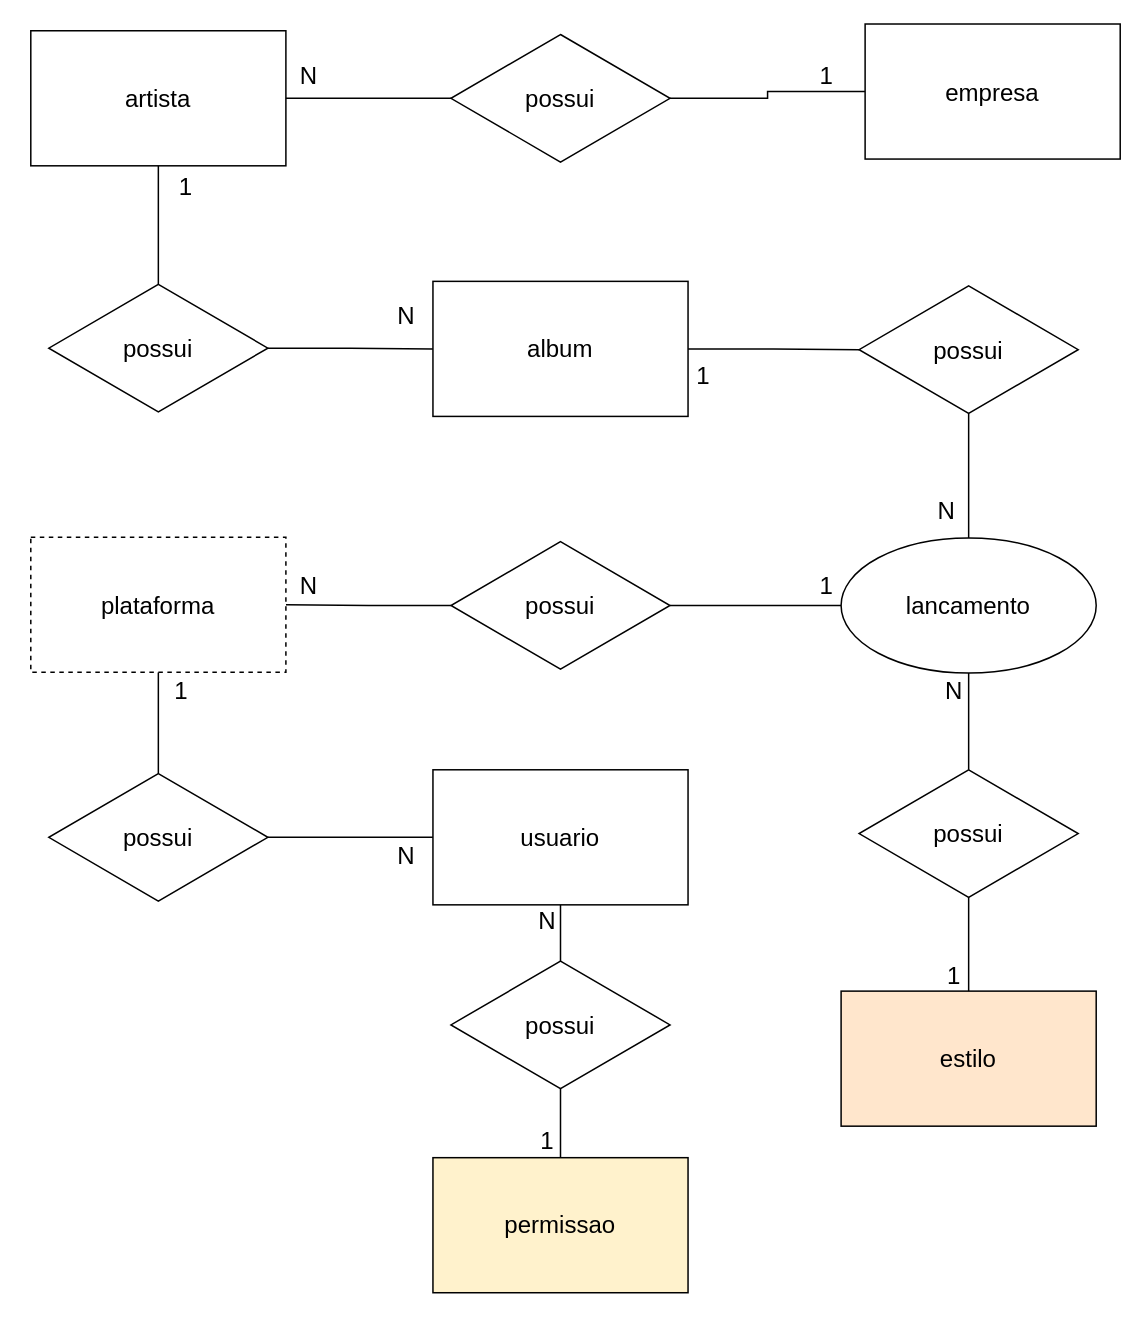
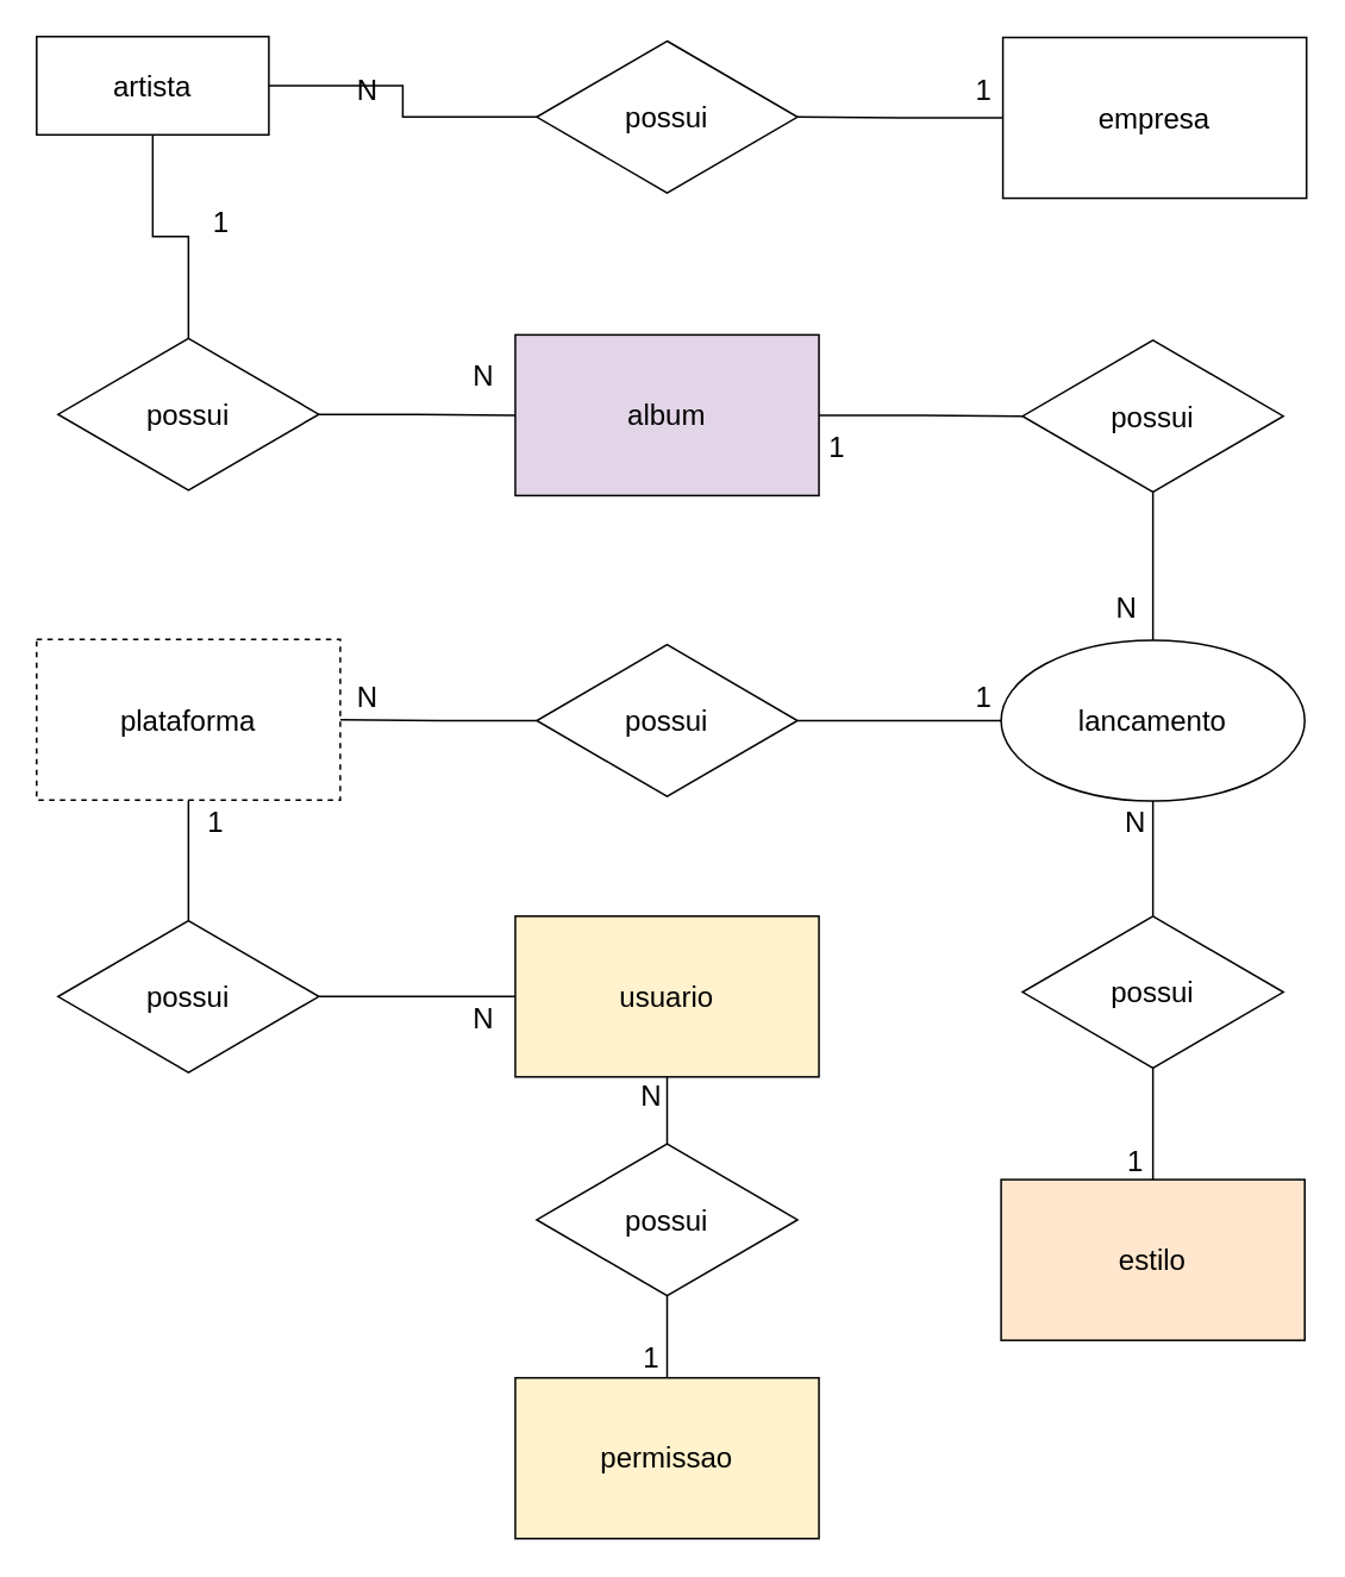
- <mxCell id="7" value="&lt;font style=&quot;font-size: 16px&quot;&gt;empresa&lt;/font&gt;" style="rounded=0;whiteSpace=wrap;html=1;" parent="1" vertex="1"><mxGeometry x="576" y="15.5" width="170" height="90" as="geometry" /></mxCell>
+ <mxCell id="7" value="&lt;font style=&quot;font-size: 16px&quot;&gt;empresa&lt;/font&gt;" style="rounded=0;whiteSpace=wrap;html=1;" parent="1" vertex="1"><mxGeometry x="561" y="20.5" width="170" height="90" as="geometry" /></mxCell>
- <mxCell id="3" value="&lt;font style=&quot;font-size: 16px&quot;&gt;artista&lt;/font&gt;" style="rounded=0;whiteSpace=wrap;html=1;" parent="1" vertex="1"><mxGeometry x="20" y="20" width="170" height="90" as="geometry" /></mxCell>
+ <mxCell id="3" value="&lt;font style=&quot;font-size: 16px&quot;&gt;artista&lt;/font&gt;" style="rounded=0;whiteSpace=wrap;html=1;" parent="1" vertex="1"><mxGeometry x="20" y="20" width="130" height="55" as="geometry" /></mxCell>
- <mxCell id="11" value="&lt;font style=&quot;font-size: 16px&quot;&gt;album&lt;/font&gt;" style="rounded=0;whiteSpace=wrap;html=1;" parent="1" vertex="1"><mxGeometry x="288" y="187" width="170" height="90" as="geometry" /></mxCell>
+ <mxCell id="11" value="&lt;font style=&quot;font-size: 16px&quot;&gt;album&lt;/font&gt;" style="rounded=0;whiteSpace=wrap;html=1;fillColor=#e1d5e7;" parent="1" vertex="1"><mxGeometry x="288" y="187" width="170" height="90" as="geometry" /></mxCell>
- <mxCell id="30" value="&lt;font style=&quot;font-size: 16px&quot;&gt;usuario&lt;/font&gt;" style="rounded=0;whiteSpace=wrap;html=1;" parent="1" vertex="1"><mxGeometry x="288" y="512.5" width="170" height="90" as="geometry" /></mxCell>
+ <mxCell id="30" value="&lt;font style=&quot;font-size: 16px&quot;&gt;usuario&lt;/font&gt;" style="rounded=0;whiteSpace=wrap;html=1;fillColor=#fff2cc;" parent="1" vertex="1"><mxGeometry x="288" y="512.5" width="170" height="90" as="geometry" /></mxCell>
